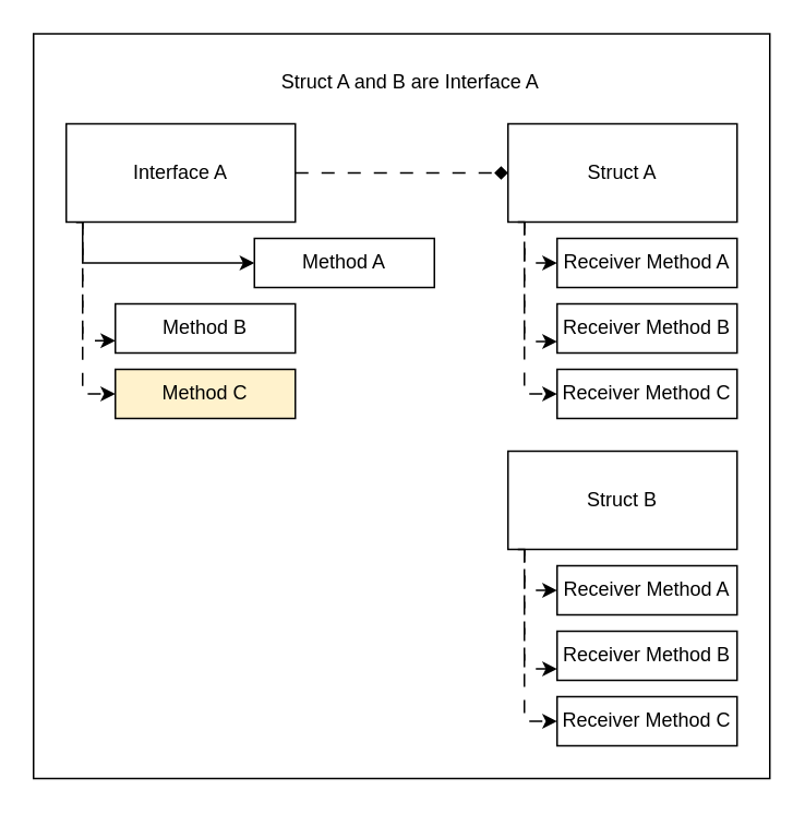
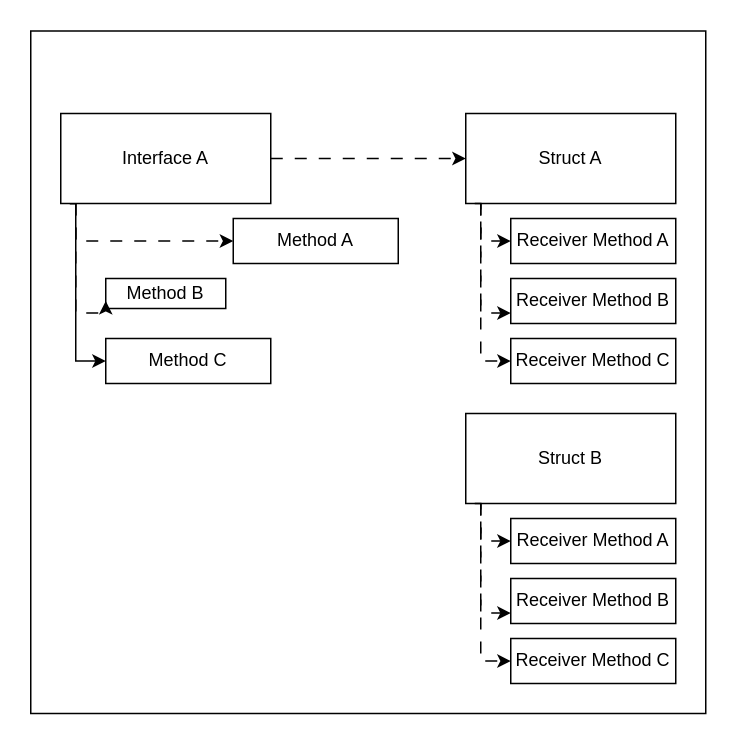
- <mxCell id="18" value="Struct A and B are Interface A" style="text;html=1;align=center;verticalAlign=middle;resizable=0;points=[];autosize=1;strokeColor=none;fillColor=none;" vertex="1" parent="1"><mxGeometry x="160" y="35" width="180" height="30" as="geometry" /></mxCell>
- <mxCell id="3" style="edgeStyle=orthogonalEdgeStyle;rounded=0;orthogonalLoop=1;jettySize=auto;html=1;entryX=0;entryY=0.5;entryDx=0;entryDy=0;dashed=1;dashPattern=8 8;endArrow=diamond;" edge="1" parent="1" source="5" target="9"><mxGeometry relative="1" as="geometry" /></mxCell>
+ <mxCell id="3" style="edgeStyle=orthogonalEdgeStyle;rounded=0;orthogonalLoop=1;jettySize=auto;html=1;entryX=0;entryY=0.5;entryDx=0;entryDy=0;dashed=1;dashPattern=8 8;" edge="1" parent="1" source="5" target="9"><mxGeometry relative="1" as="geometry" /></mxCell>
- <mxCell id="4" style="edgeStyle=orthogonalEdgeStyle;rounded=0;orthogonalLoop=1;jettySize=auto;html=1;entryX=0;entryY=0.5;entryDx=0;entryDy=0;dashed=0;dashPattern=8 8;" edge="1" parent="1" source="5" target="6"><mxGeometry relative="1" as="geometry"><Array as="points"><mxPoint x="50" y="160" /></Array></mxGeometry></mxCell>
+ <mxCell id="4" style="edgeStyle=orthogonalEdgeStyle;rounded=0;orthogonalLoop=1;jettySize=auto;html=1;entryX=0;entryY=0.5;entryDx=0;entryDy=0;dashed=1;dashPattern=8 8;" edge="1" parent="1" source="5" target="6"><mxGeometry relative="1" as="geometry"><Array as="points"><mxPoint x="50" y="160" /></Array></mxGeometry></mxCell>
- <mxCell id="7" value="Method B" style="rounded=0;whiteSpace=wrap;html=1;" vertex="1" parent="1"><mxGeometry x="70" y="185" width="110" height="30" as="geometry" /></mxCell>
+ <mxCell id="7" value="Method B" style="rounded=0;whiteSpace=wrap;html=1;" vertex="1" parent="1"><mxGeometry x="70" y="185" width="80" height="20" as="geometry" /></mxCell>
- <mxCell id="14" style="edgeStyle=orthogonalEdgeStyle;rounded=0;orthogonalLoop=1;jettySize=auto;html=1;entryX=0;entryY=0.5;entryDx=0;entryDy=0;exitX=0.043;exitY=1.002;exitDx=0;exitDy=0;exitPerimeter=0;dashed=1;dashPattern=8 8;" edge="1" parent="1" source="5" target="8"><mxGeometry relative="1" as="geometry"><mxPoint x="60" y="145" as="sourcePoint" /><mxPoint x="80" y="218" as="targetPoint" /><Array as="points"><mxPoint x="50" y="135" /><mxPoint x="50" y="240" /></Array></mxGeometry></mxCell>
+ <mxCell id="14" style="edgeStyle=orthogonalEdgeStyle;rounded=0;orthogonalLoop=1;jettySize=auto;html=1;entryX=0;entryY=0.5;entryDx=0;entryDy=0;exitX=0.043;exitY=1.002;exitDx=0;exitDy=0;exitPerimeter=0;dashed=0;dashPattern=8 8;" edge="1" parent="1" source="5" target="8"><mxGeometry relative="1" as="geometry"><mxPoint x="60" y="145" as="sourcePoint" /><mxPoint x="80" y="218" as="targetPoint" /><Array as="points"><mxPoint x="50" y="135" /><mxPoint x="50" y="240" /></Array></mxGeometry></mxCell>
- <mxCell id="8" value="Method C" style="rounded=0;whiteSpace=wrap;html=1;fillColor=#fff2cc;" vertex="1" parent="1"><mxGeometry x="70" y="225" width="110" height="30" as="geometry" /></mxCell>
+ <mxCell id="8" value="Method C" style="rounded=0;whiteSpace=wrap;html=1;" vertex="1" parent="1"><mxGeometry x="70" y="225" width="110" height="30" as="geometry" /></mxCell>
